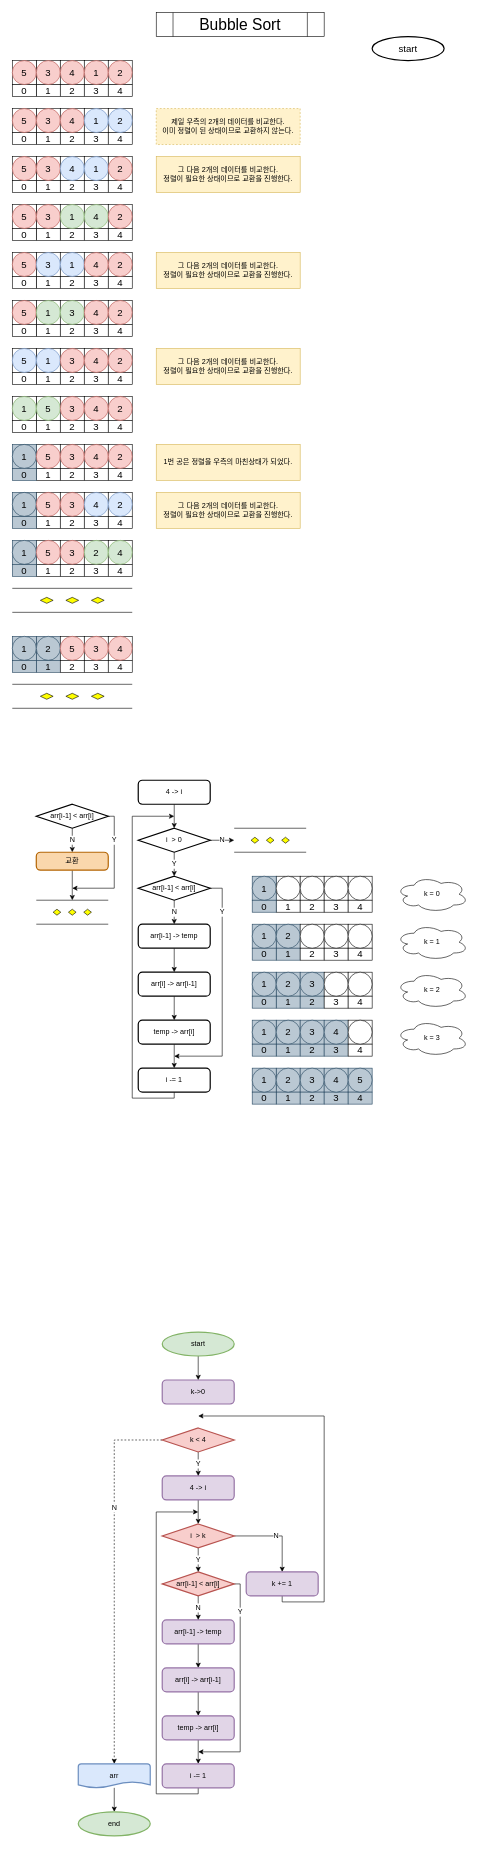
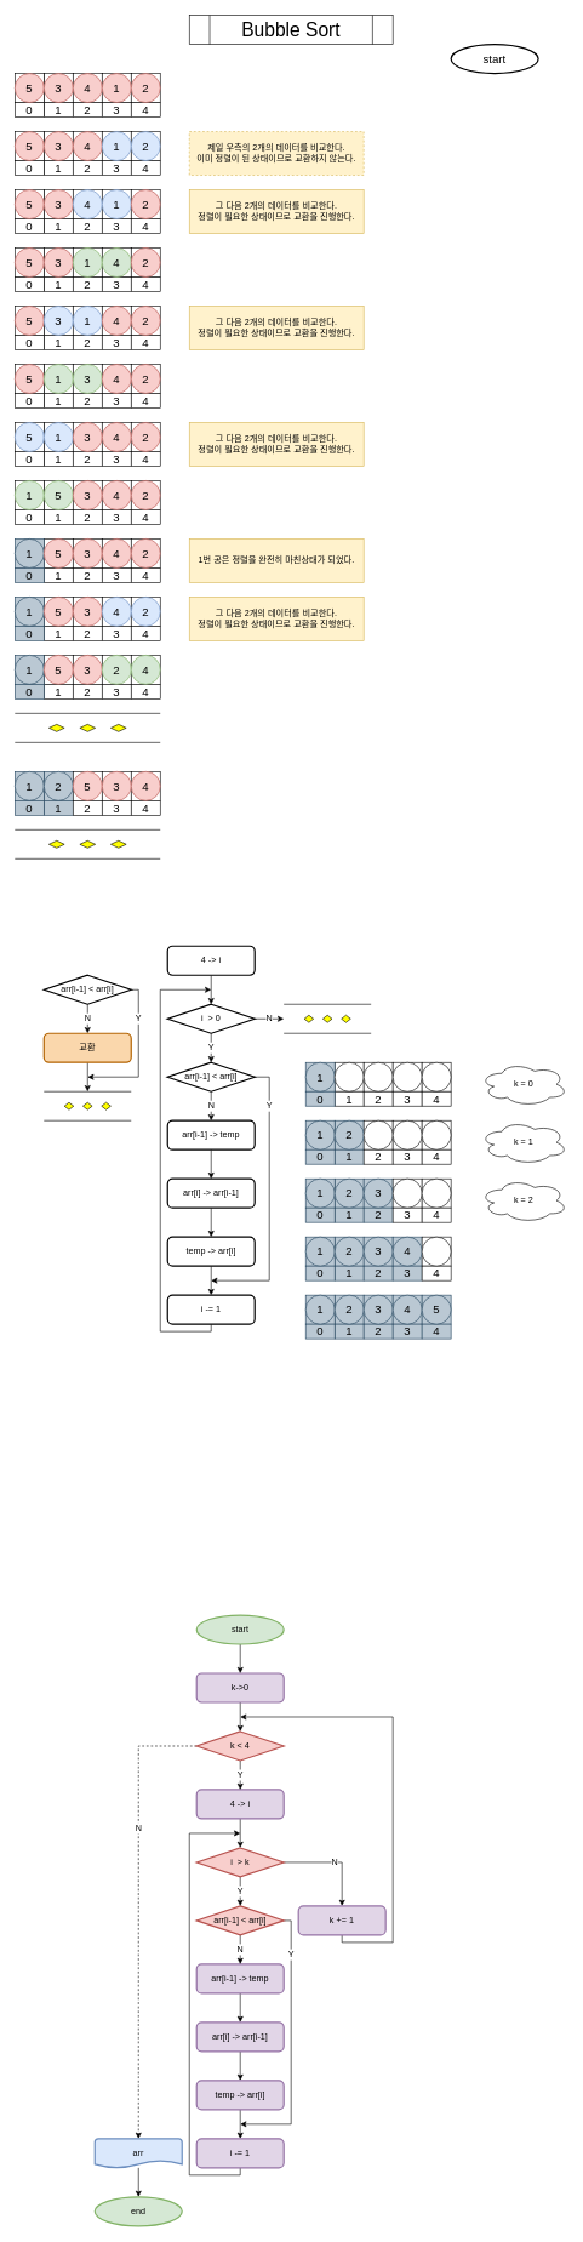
- <mxCell id="158" value="1번 공은 정렬을 우측의 마친상태가 되었다." style="rounded=0;whiteSpace=wrap;html=1;fontSize=12;fillColor=#fff2cc;strokeColor=#d6b656;" vertex="1" parent="1"><mxGeometry x="260" y="740" width="240" height="60" as="geometry" /></mxCell>
+ <mxCell id="158" value="1번 공은 정렬을 완전히 마친상태가 되었다." style="rounded=0;whiteSpace=wrap;html=1;fontSize=12;fillColor=#fff2cc;strokeColor=#d6b656;" vertex="1" parent="1"><mxGeometry x="260" y="740" width="240" height="60" as="geometry" /></mxCell>
- <mxCell id="211" value="교환" style="rounded=1;whiteSpace=wrap;html=1;absoluteArcSize=1;arcSize=14;strokeWidth=2;fontSize=12;fillColor=#fad7ac;strokeColor=#b46504;" vertex="1" parent="1"><mxGeometry x="60" y="1420" width="120" height="30" as="geometry" /></mxCell>
+ <mxCell id="211" value="교환" style="rounded=1;whiteSpace=wrap;html=1;absoluteArcSize=1;arcSize=14;strokeWidth=2;fontSize=12;fillColor=#fad7ac;strokeColor=#b46504;" vertex="1" parent="1"><mxGeometry x="60" y="1420" width="120" height="40" as="geometry" /></mxCell>
- <mxCell id="293" value="k = 3" style="ellipse;shape=cloud;whiteSpace=wrap;html=1;fontSize=12;" vertex="1" parent="1"><mxGeometry x="660" y="1700" width="120" height="60" as="geometry" /></mxCell>
+ <mxCell id="312" style="edgeStyle=orthogonalEdgeStyle;rounded=0;orthogonalLoop=1;jettySize=auto;html=1;entryX=0.5;entryY=0;entryDx=0;entryDy=0;entryPerimeter=0;fontSize=12;" edge="1" parent="1" source="313" target="318"><mxGeometry relative="1" as="geometry" /></mxCell>
